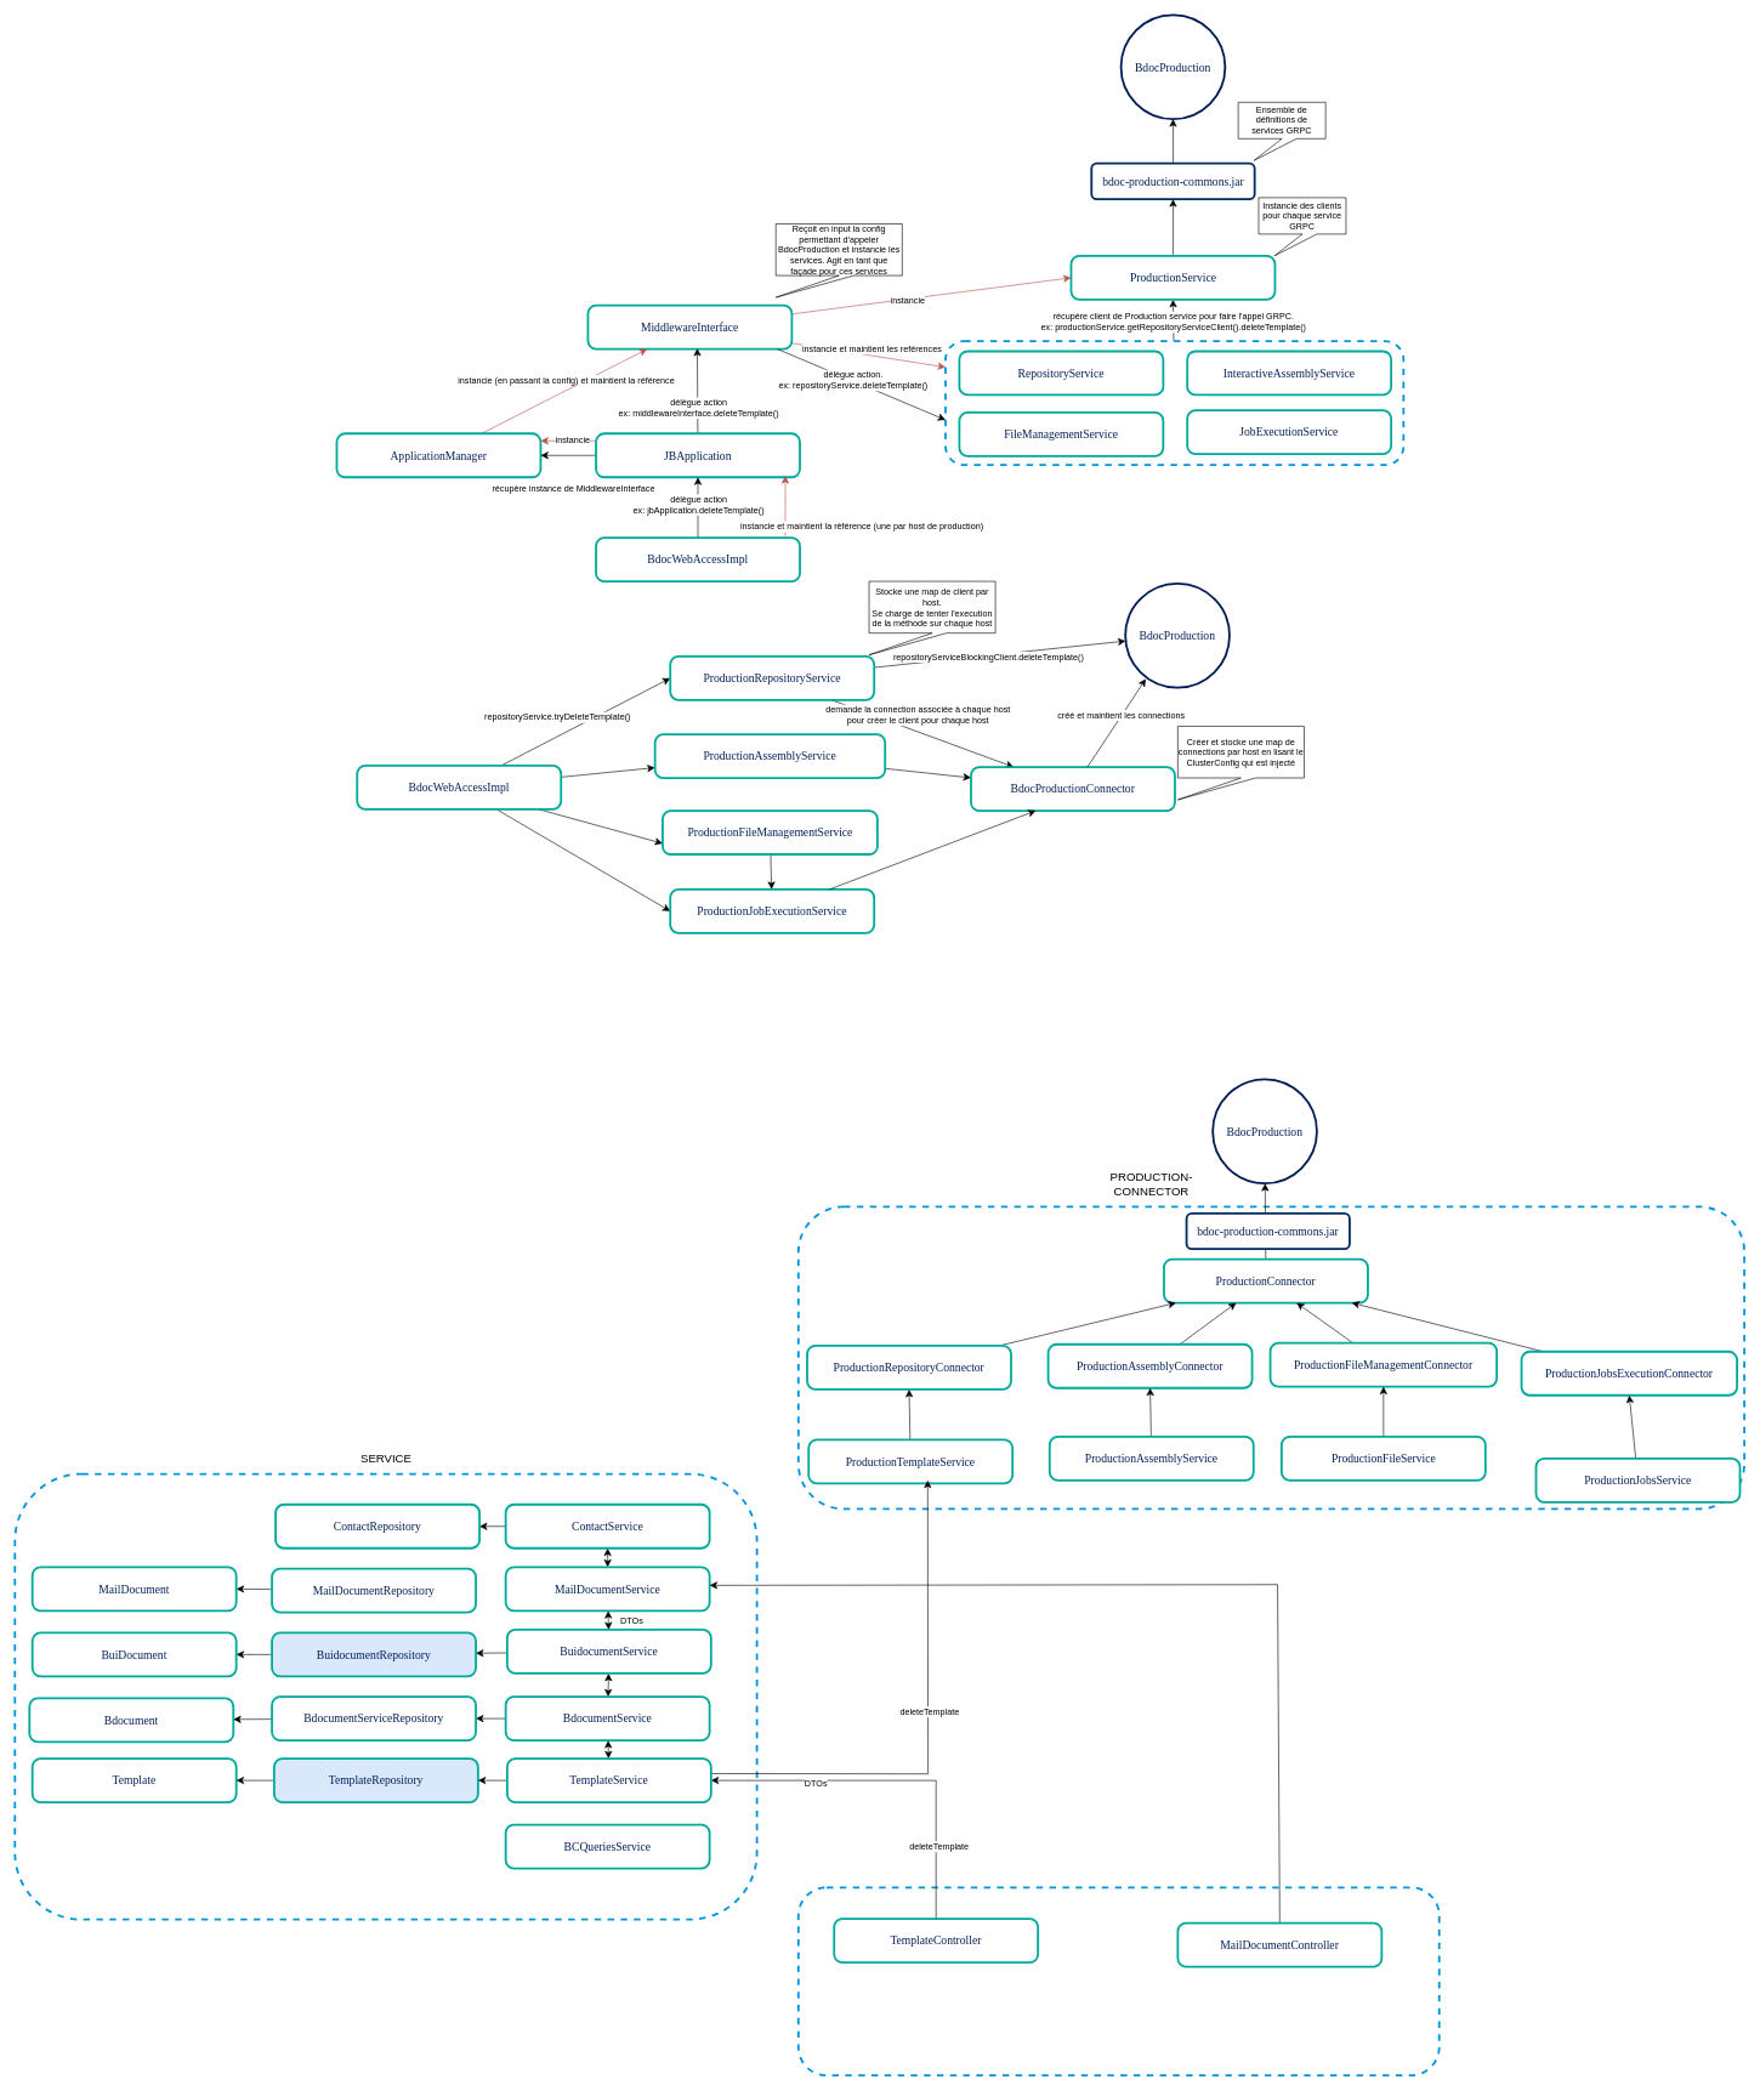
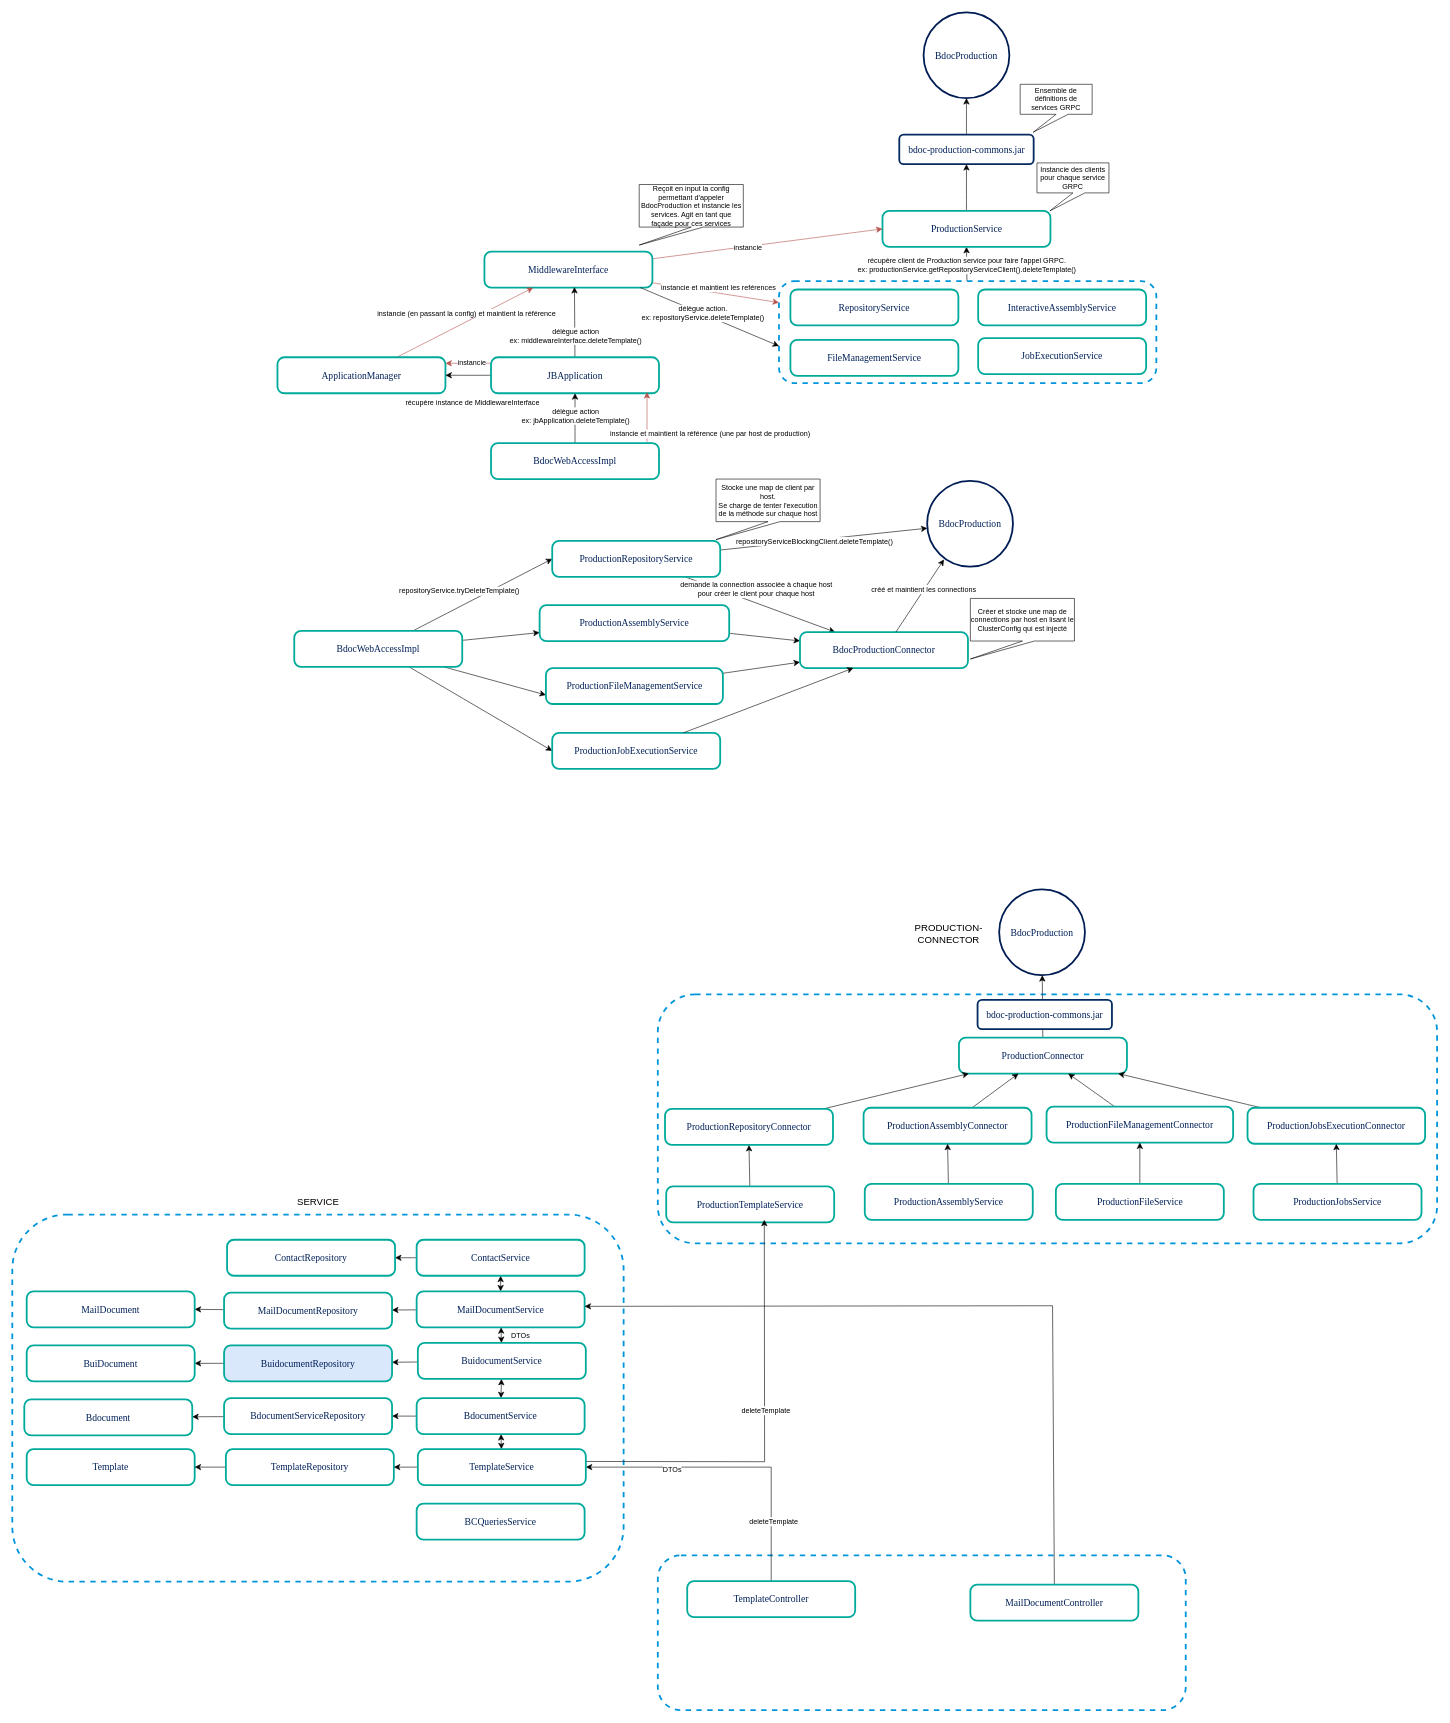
- <mxCell id="57" style="edgeStyle=none;curved=1;rounded=0;orthogonalLoop=1;jettySize=auto;html=1;fontSize=12;startSize=8;endSize=8;" edge="1" parent="1" source="58" target="59"><mxGeometry relative="1" as="geometry" /></mxCell>
+ <mxCell id="57" style="edgeStyle=none;curved=1;rounded=0;orthogonalLoop=1;jettySize=auto;html=1;fontSize=12;startSize=8;endSize=8;" edge="1" parent="1" source="58" target="60"><mxGeometry relative="1" as="geometry" /></mxCell>
- <mxCell id="124" value="PRODUCTION-CONNECTOR" style="text;strokeColor=none;fillColor=none;html=1;align=center;verticalAlign=middle;whiteSpace=wrap;rounded=0;fontSize=16;" vertex="1" parent="1"><mxGeometry x="1519.25" y="1606" width="123.5" height="40" as="geometry" /></mxCell>
+ <mxCell id="124" value="PRODUCTION-CONNECTOR" style="text;strokeColor=none;fillColor=none;html=1;align=center;verticalAlign=middle;whiteSpace=wrap;rounded=0;fontSize=16;" vertex="1" parent="1"><mxGeometry x="1519.25" y="1536" width="123.5" height="40" as="geometry" /></mxCell>
- <mxCell id="75" value="ProductionJobsExecutionConnector" style="rounded=1;whiteSpace=wrap;html=1;strokeColor=#00AA9B;strokeWidth=3;arcSize=19;fontFamily=Poppins;fontSource=https%3A%2F%2Ffonts.googleapis.com%2Fcss%3Ffamily%3DPoppins;fontSize=16;fontColor=#002058;fontStyle=0;labelBackgroundColor=none;labelBorderColor=none;" vertex="1" parent="1"><mxGeometry x="2089" y="1856" width="296" height="60" as="geometry" /></mxCell>
+ <mxCell id="75" value="ProductionJobsExecutionConnector" style="rounded=1;whiteSpace=wrap;html=1;strokeColor=#00AA9B;strokeWidth=3;arcSize=19;fontFamily=Poppins;fontSource=https%3A%2F%2Ffonts.googleapis.com%2Fcss%3Ffamily%3DPoppins;fontSize=16;fontColor=#002058;fontStyle=0;labelBackgroundColor=none;labelBorderColor=none;" vertex="1" parent="1"><mxGeometry x="2079" y="1846" width="296" height="60" as="geometry" /></mxCell>
- <mxCell id="83" value="ProductionJobsService" style="rounded=1;whiteSpace=wrap;html=1;strokeColor=#00AA9B;strokeWidth=3;arcSize=19;fontFamily=Poppins;fontSource=https%3A%2F%2Ffonts.googleapis.com%2Fcss%3Ffamily%3DPoppins;fontSize=16;fontColor=#002058;fontStyle=0;labelBackgroundColor=none;labelBorderColor=none;" vertex="1" parent="1"><mxGeometry x="2109" y="2003" width="280" height="60" as="geometry" /></mxCell>
+ <mxCell id="83" value="ProductionJobsService" style="rounded=1;whiteSpace=wrap;html=1;strokeColor=#00AA9B;strokeWidth=3;arcSize=19;fontFamily=Poppins;fontSource=https%3A%2F%2Ffonts.googleapis.com%2Fcss%3Ffamily%3DPoppins;fontSize=16;fontColor=#002058;fontStyle=0;labelBackgroundColor=none;labelBorderColor=none;" vertex="1" parent="1"><mxGeometry x="2089" y="1973" width="280" height="60" as="geometry" /></mxCell>
+ <mxCell id="90" style="edgeStyle=none;curved=1;rounded=0;orthogonalLoop=1;jettySize=auto;html=1;fontSize=12;startSize=8;endSize=8;" edge="1" parent="1" source="92" target="101"><mxGeometry relative="1" as="geometry" /></mxCell>
- <mxCell id="118" value="TemplateRepository" style="rounded=1;whiteSpace=wrap;html=1;strokeColor=#00AA9B;strokeWidth=3;arcSize=19;fontFamily=Poppins;fontSource=https%3A%2F%2Ffonts.googleapis.com%2Fcss%3Ffamily%3DPoppins;fontSize=16;fontColor=#002058;fontStyle=0;labelBackgroundColor=none;labelBorderColor=none;fillColor=#dae8fc;" vertex="1" parent="1"><mxGeometry x="376" y="2415" width="280" height="60" as="geometry" /></mxCell>
+ <mxCell id="118" value="TemplateRepository" style="rounded=1;whiteSpace=wrap;html=1;strokeColor=#00AA9B;strokeWidth=3;arcSize=19;fontFamily=Poppins;fontSource=https%3A%2F%2Ffonts.googleapis.com%2Fcss%3Ffamily%3DPoppins;fontSize=16;fontColor=#002058;fontStyle=0;labelBackgroundColor=none;labelBorderColor=none;" vertex="1" parent="1"><mxGeometry x="376" y="2415" width="280" height="60" as="geometry" /></mxCell>
